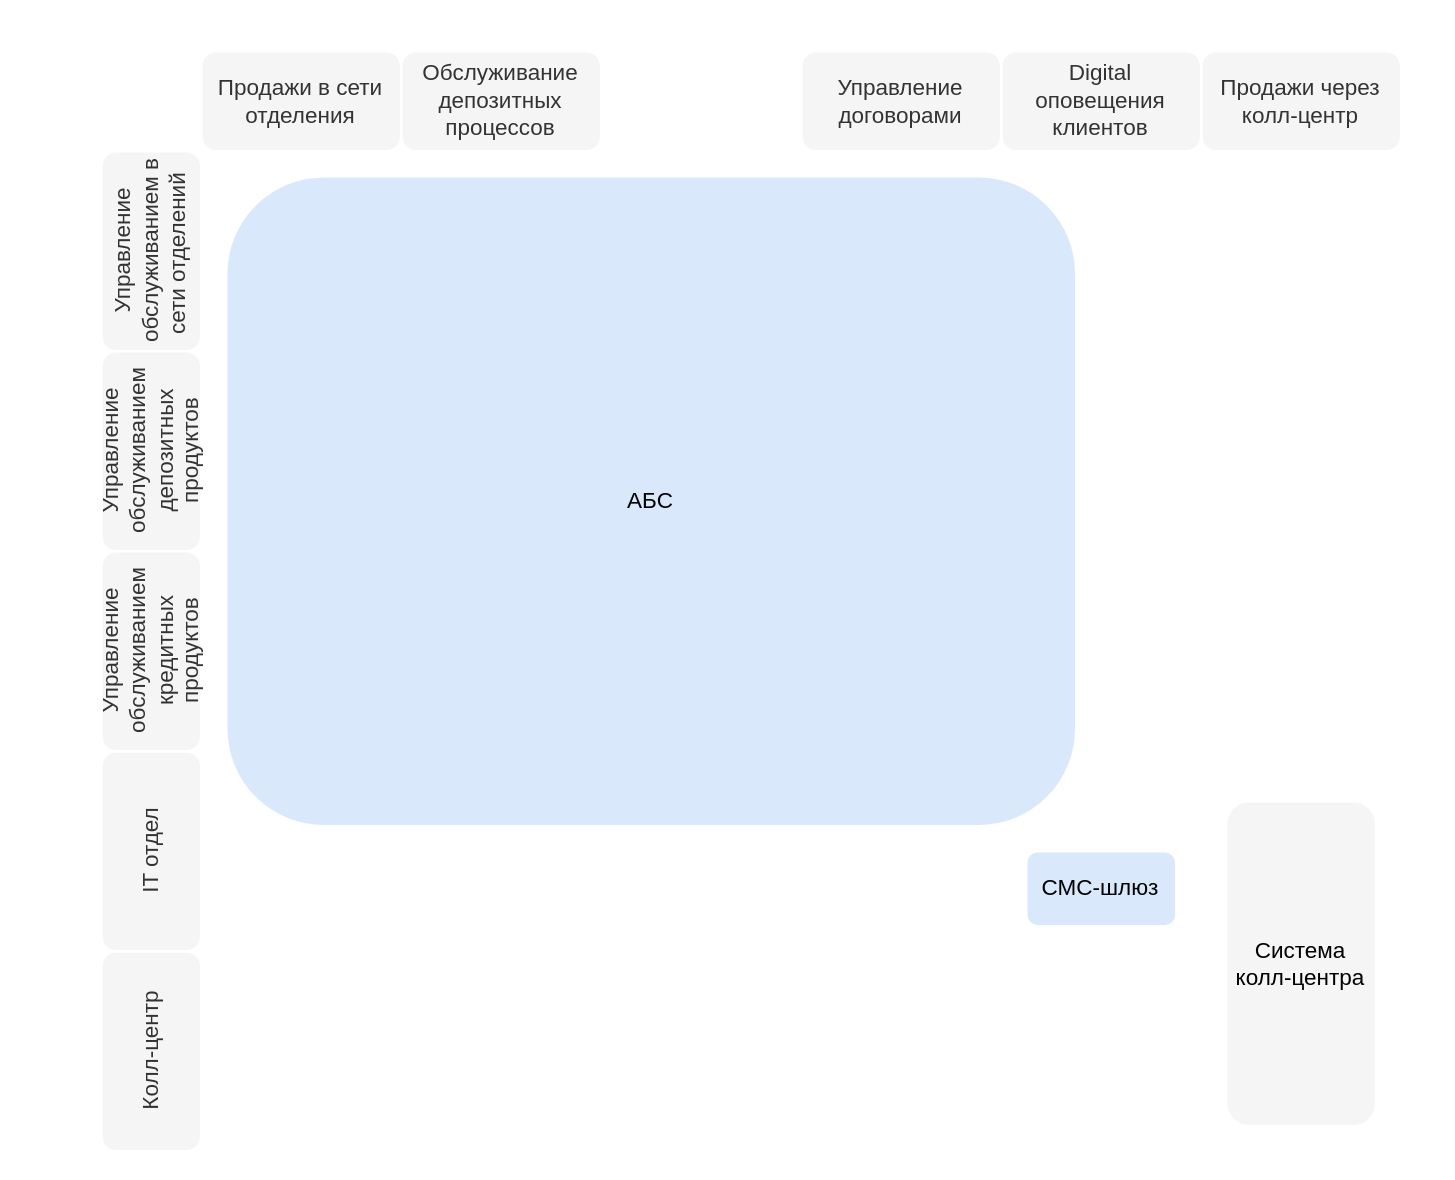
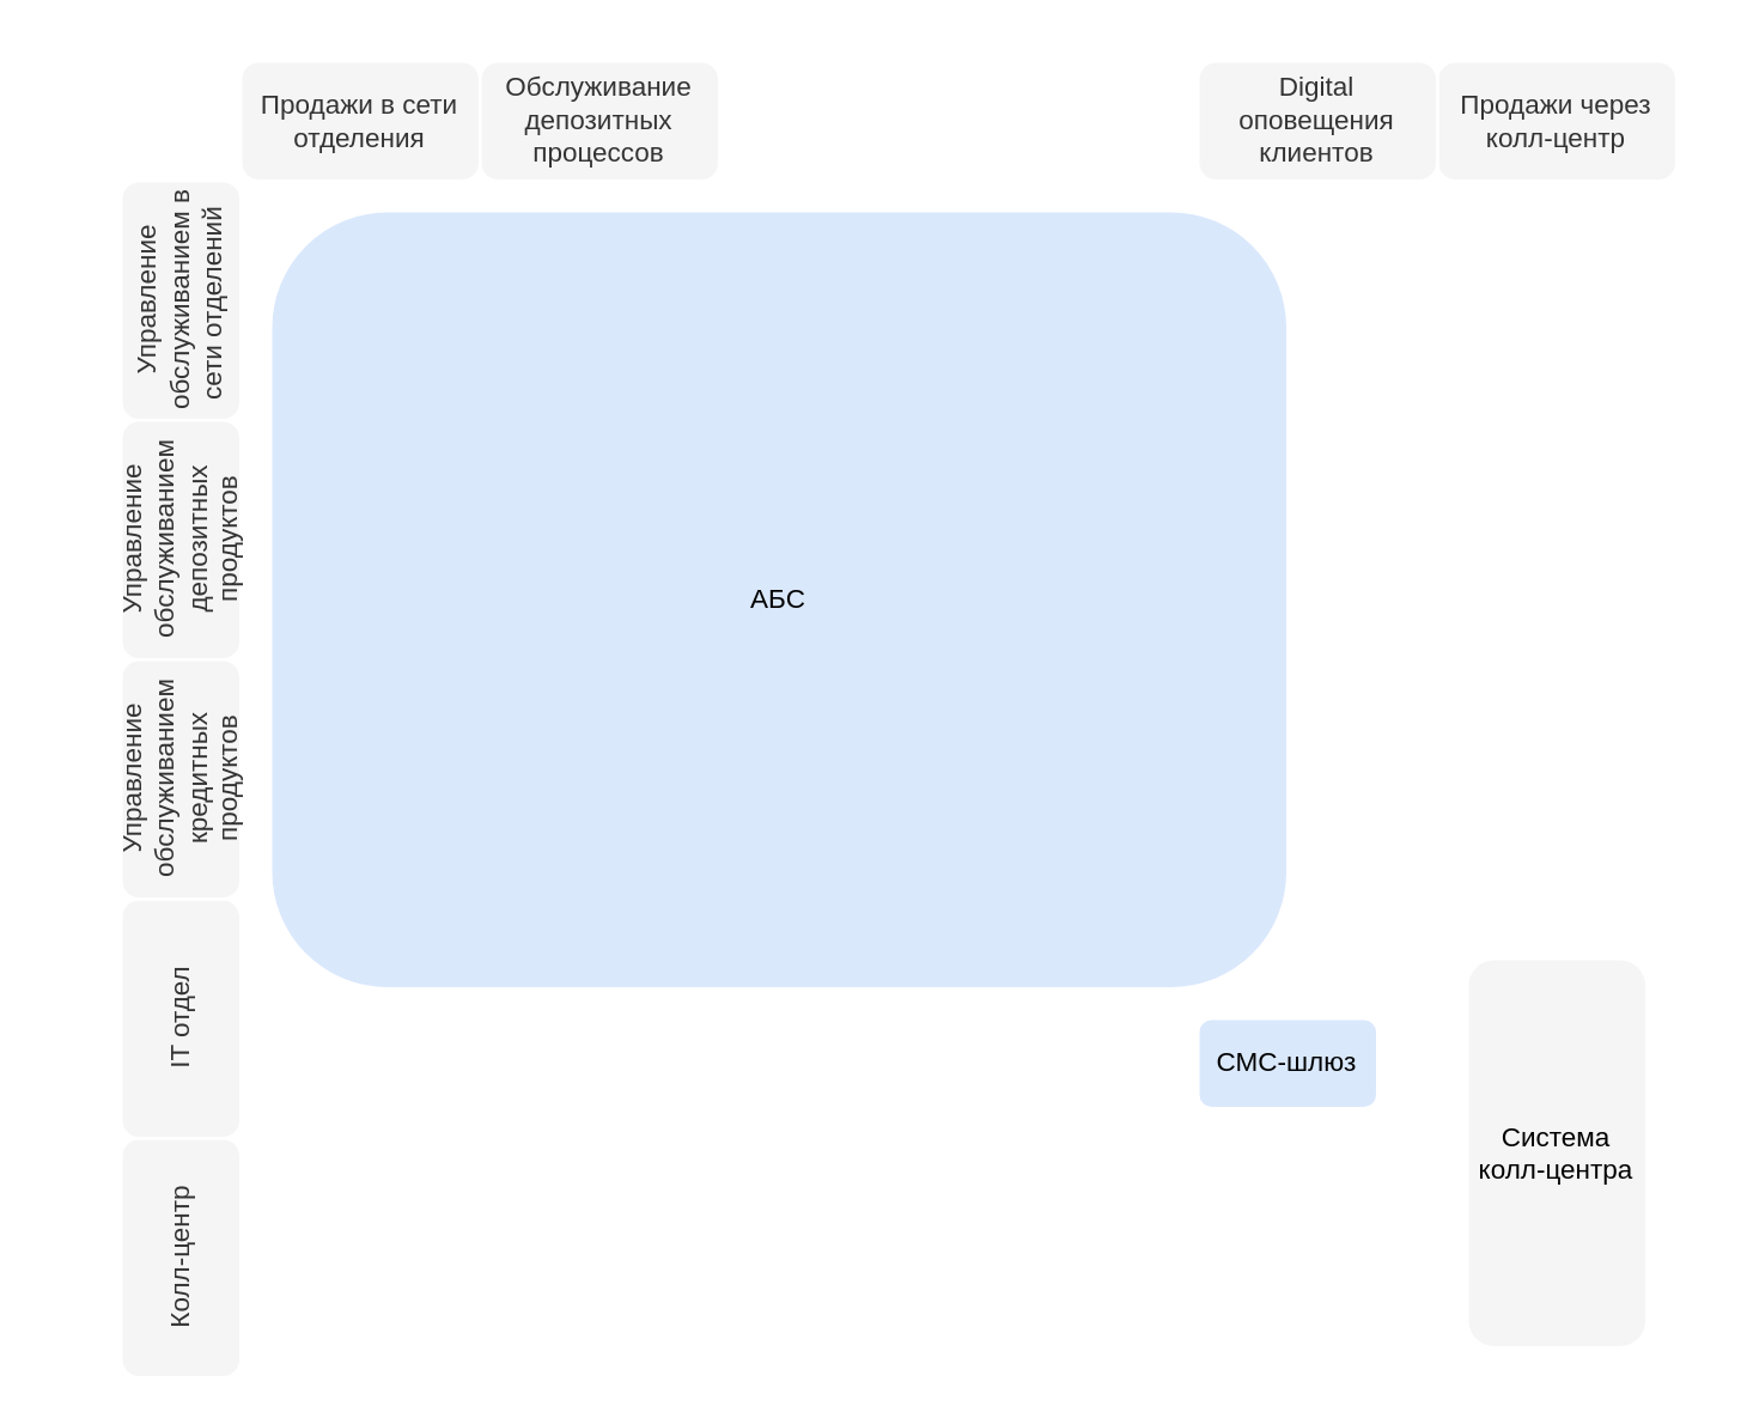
- <mxCell id="6" value="Управление договорами" style="rounded=1;whiteSpace=wrap;html=1;fillColor=#f5f5f5;fontColor=#333333;strokeColor=#FFFFFF;gradientColor=none;strokeWidth=1;fontSize=9;" parent="1" vertex="1"><mxGeometry x="320" y="20" width="80" height="40" as="geometry" /></mxCell>
- <mxCell id="13" value="СМС-шлюз" style="rounded=1;whiteSpace=wrap;html=1;fillColor=#dae8fc;strokeColor=#FFFFFF;strokeWidth=1;fontSize=9;" parent="1" vertex="1"><mxGeometry x="410" y="340" width="60" height="30" as="geometry" /></mxCell>
+ <mxCell id="13" value="СМС-шлюз" style="rounded=1;whiteSpace=wrap;html=1;fillColor=#dae8fc;strokeColor=#FFFFFF;strokeWidth=1;fontSize=9;" parent="1" vertex="1"><mxGeometry x="400" y="340" width="60" height="30" as="geometry" /></mxCell>
